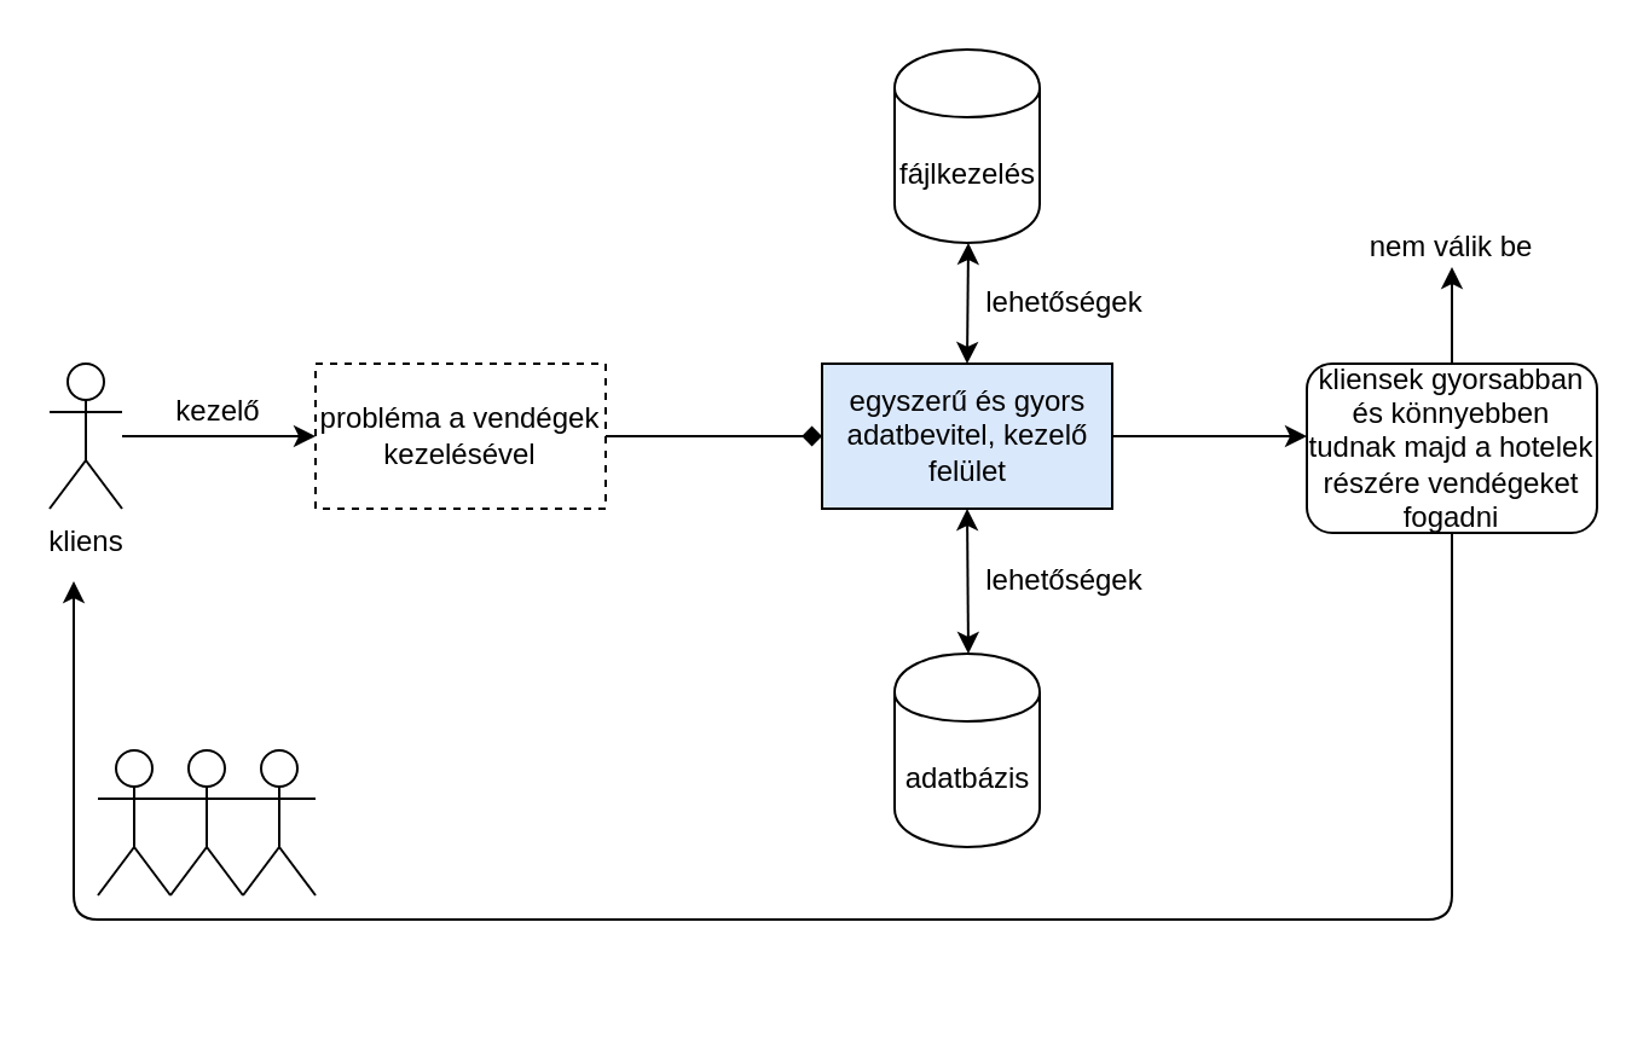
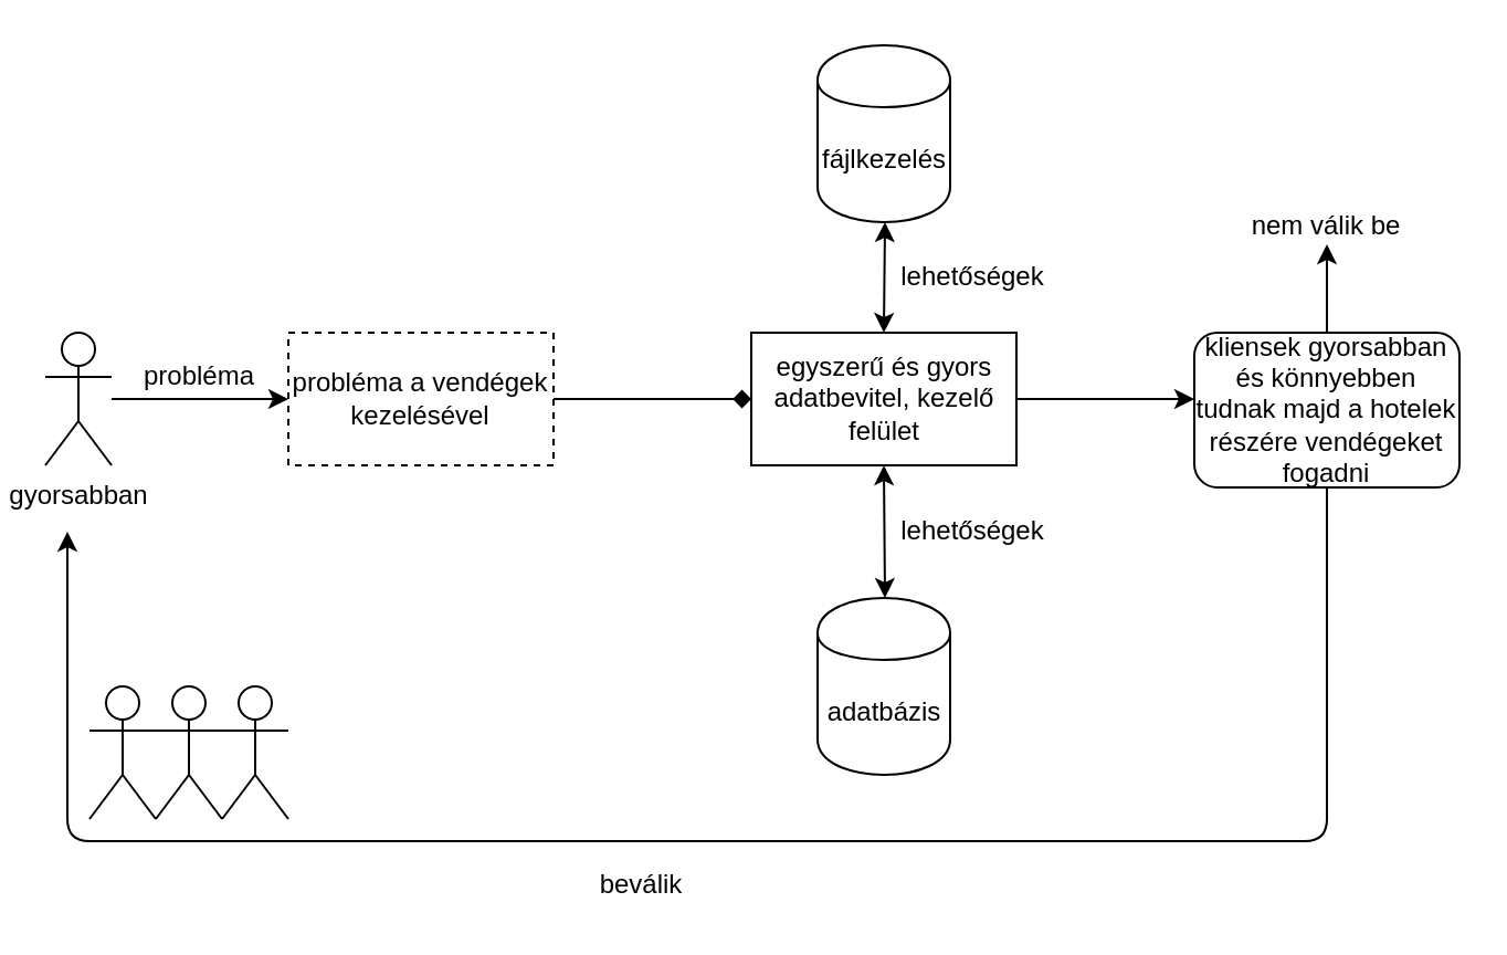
- <mxCell id="7" value="kezelő" style="text;html=1;strokeColor=none;fillColor=none;align=center;verticalAlign=middle;whiteSpace=wrap;rounded=0;" vertex="1" parent="1"><mxGeometry x="70" y="160" width="40" height="20" as="geometry" /></mxCell>
+ <mxCell id="7" value="probléma" style="text;html=1;strokeColor=none;fillColor=none;align=center;verticalAlign=middle;whiteSpace=wrap;rounded=0;" vertex="1" parent="1"><mxGeometry x="70" y="160" width="40" height="20" as="geometry" /></mxCell>
- <mxCell id="4" value="egyszerű és gyors adatbevitel, kezelő felület" style="rounded=0;whiteSpace=wrap;html=1;fillColor=#dae8fc;" vertex="1" parent="1"><mxGeometry x="339.5" y="150" width="120" height="60" as="geometry" /></mxCell>
+ <mxCell id="4" value="egyszerű és gyors adatbevitel, kezelő felület" style="rounded=0;whiteSpace=wrap;html=1;" vertex="1" parent="1"><mxGeometry x="339.5" y="150" width="120" height="60" as="geometry" /></mxCell>
- <mxCell id="2" value="kliens" style="shape=umlActor;verticalLabelPosition=bottom;labelBackgroundColor=#ffffff;verticalAlign=top;html=1;outlineConnect=0;" vertex="1" parent="1"><mxGeometry x="20" y="150" width="30" height="60" as="geometry" /></mxCell>
+ <mxCell id="2" value="gyorsabban" style="shape=umlActor;verticalLabelPosition=bottom;labelBackgroundColor=#ffffff;verticalAlign=top;html=1;outlineConnect=0;" vertex="1" parent="1"><mxGeometry x="20" y="150" width="30" height="60" as="geometry" /></mxCell>
+ <mxCell id="19" value="beválik" style="text;html=1;strokeColor=none;fillColor=none;align=center;verticalAlign=middle;whiteSpace=wrap;rounded=0;" vertex="1" parent="1"><mxGeometry x="270" y="390" width="40" height="20" as="geometry" /></mxCell>
